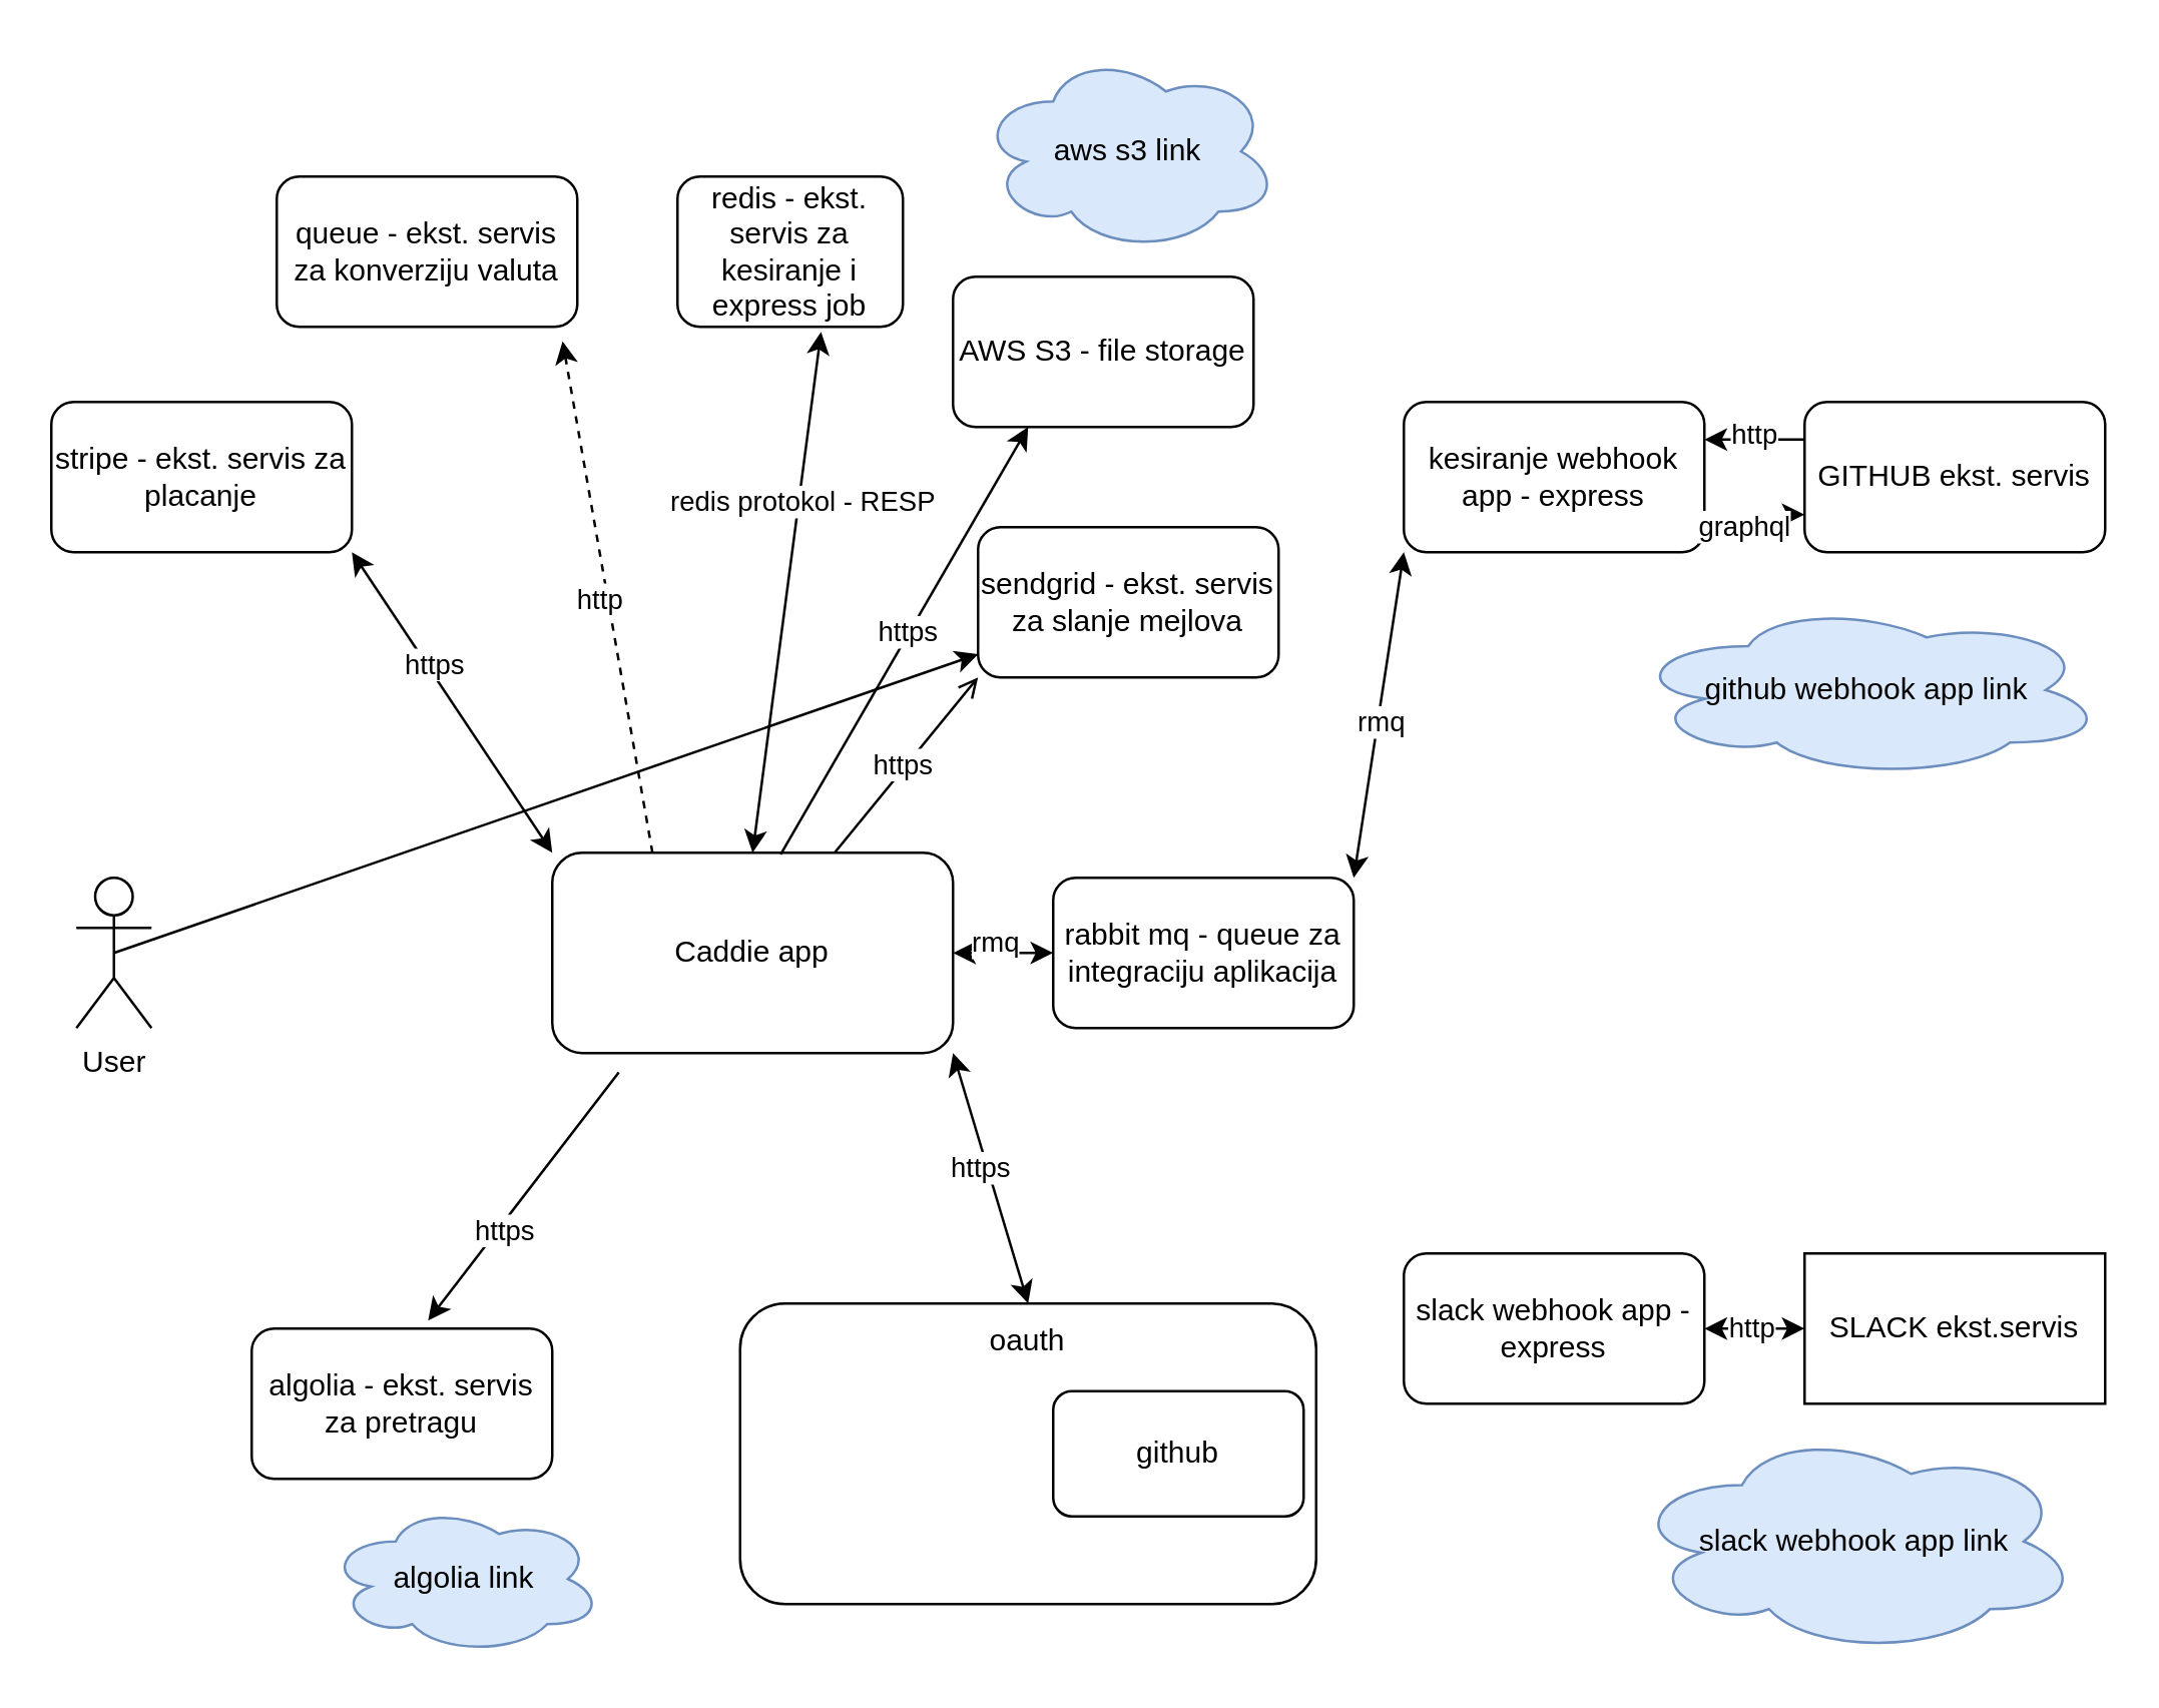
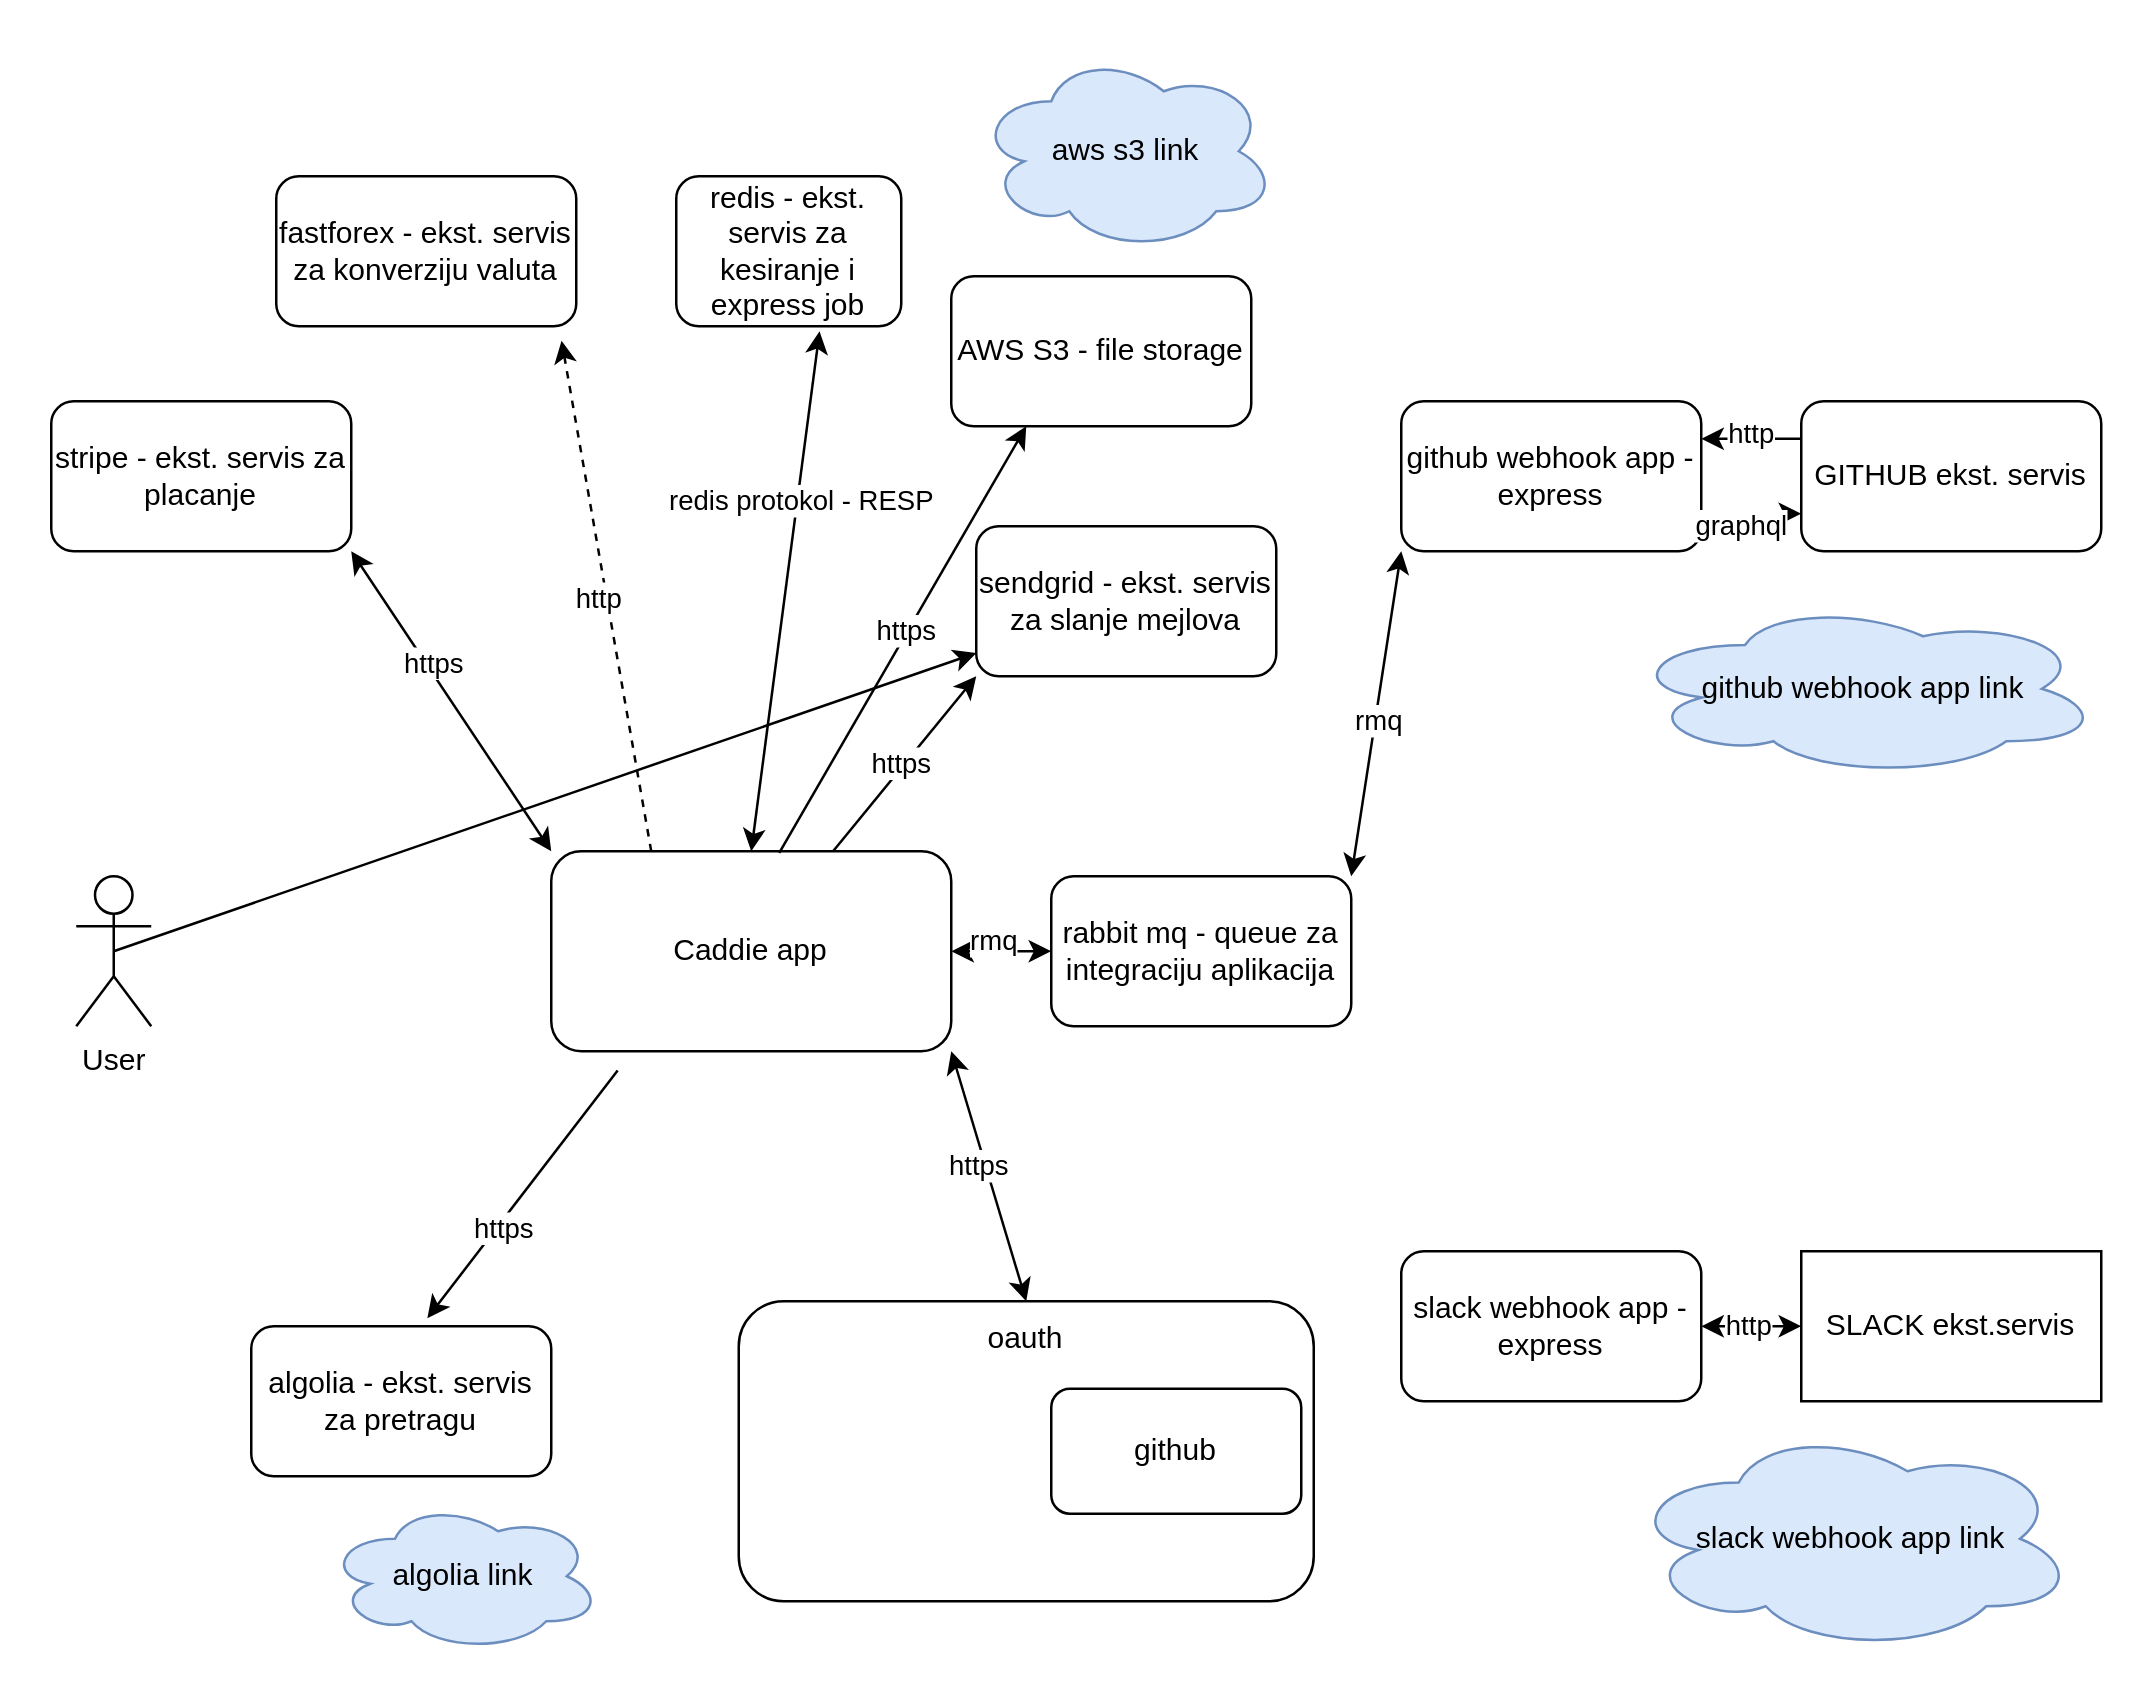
- <mxCell id="30" value="queue - ekst. servis za konverziju valuta" style="rounded=1;whiteSpace=wrap;html=1;" parent="1" vertex="1"><mxGeometry x="110" y="70" width="120" height="60" as="geometry" /></mxCell>
+ <mxCell id="30" value="fastforex - ekst. servis za konverziju valuta" style="rounded=1;whiteSpace=wrap;html=1;" parent="1" vertex="1"><mxGeometry x="110" y="70" width="120" height="60" as="geometry" /></mxCell>
- <mxCell id="9" value="kesiranje webhook app - express&lt;br&gt;" style="rounded=1;whiteSpace=wrap;html=1;" parent="1" vertex="1"><mxGeometry x="560" y="160" width="120" height="60" as="geometry" /></mxCell>
+ <mxCell id="9" value="github webhook app - express&lt;br&gt;" style="rounded=1;whiteSpace=wrap;html=1;" parent="1" vertex="1"><mxGeometry x="560" y="160" width="120" height="60" as="geometry" /></mxCell>
- <mxCell id="28" value="" style="endArrow=open;html=1;rounded=0;entryX=0;entryY=1;entryDx=0;entryDy=0;" parent="1" source="2" target="27" edge="1"><mxGeometry width="50" height="50" relative="1" as="geometry"><mxPoint x="400" y="420" as="sourcePoint" /><mxPoint x="408" y="270" as="targetPoint" /></mxGeometry></mxCell>
+ <mxCell id="28" value="" style="endArrow=classic;html=1;rounded=0;entryX=0;entryY=1;entryDx=0;entryDy=0;" parent="1" source="2" target="27" edge="1"><mxGeometry width="50" height="50" relative="1" as="geometry"><mxPoint x="400" y="420" as="sourcePoint" /><mxPoint x="408" y="270" as="targetPoint" /></mxGeometry></mxCell>
